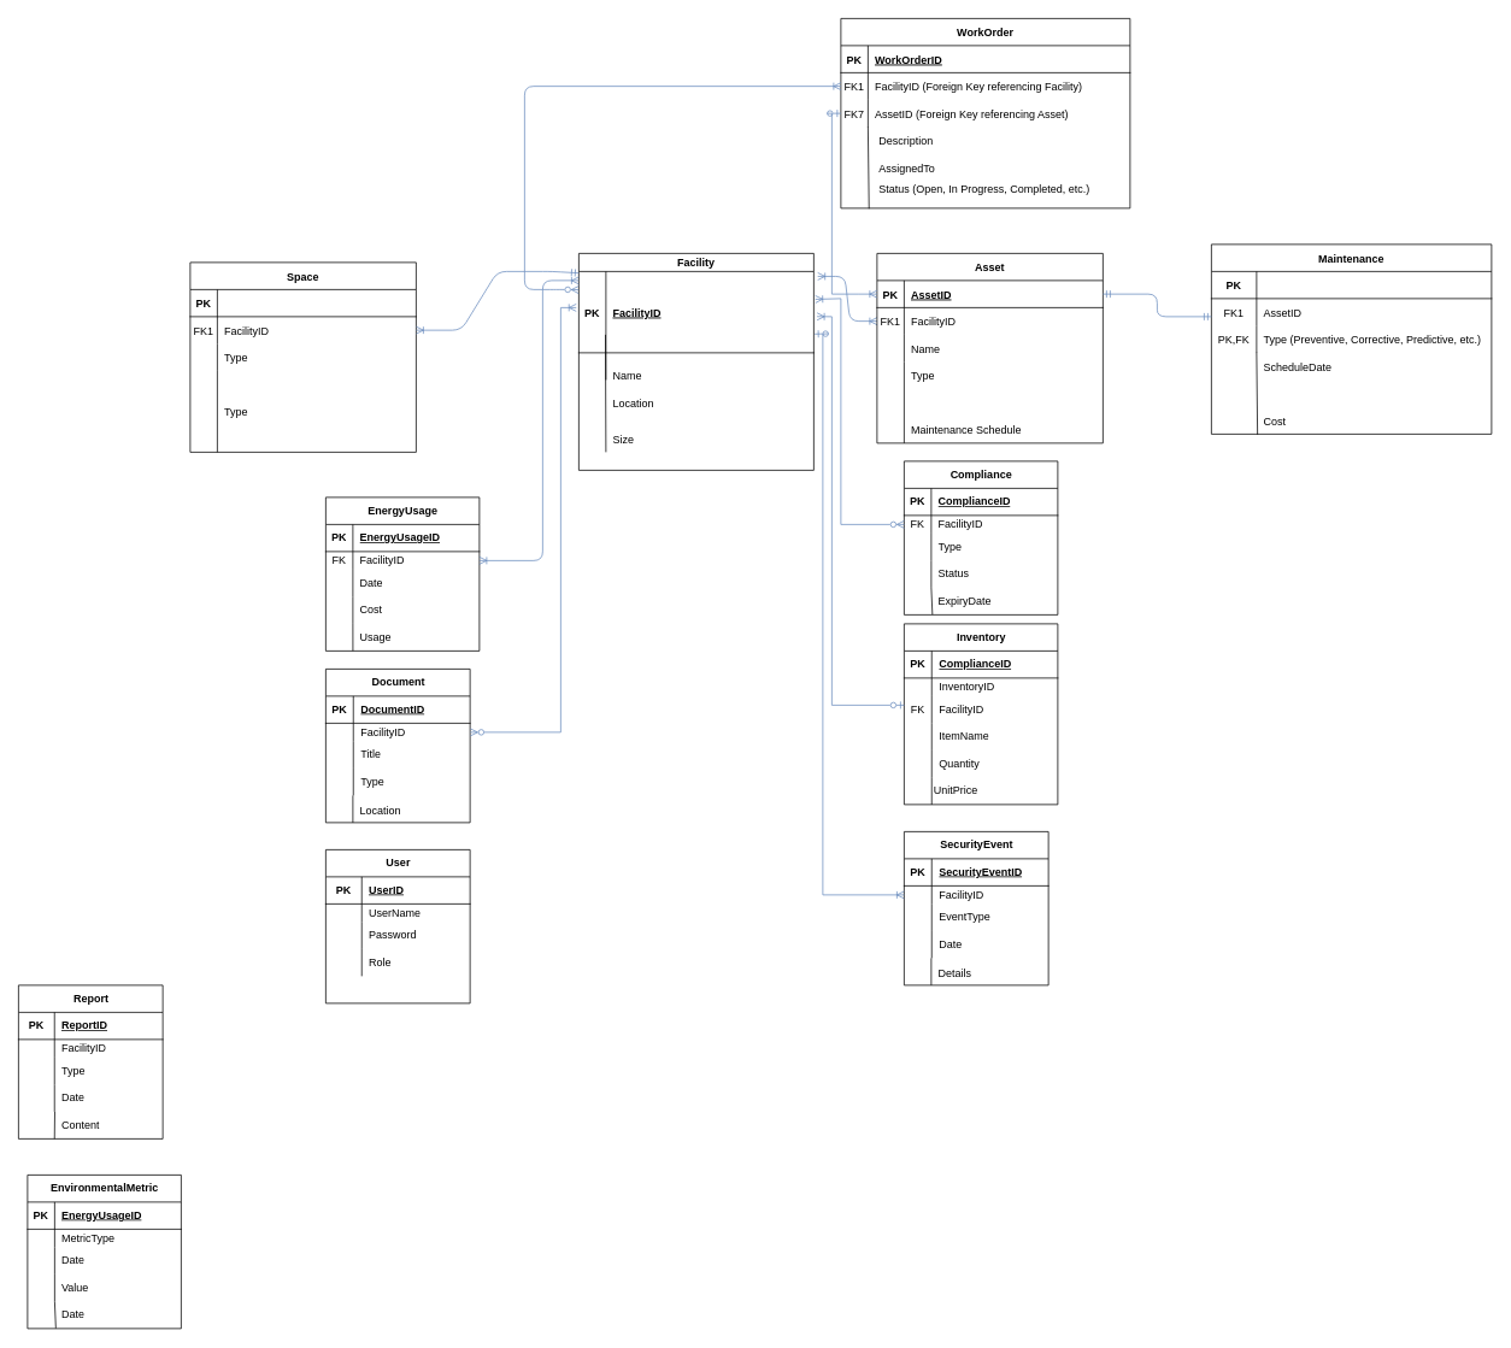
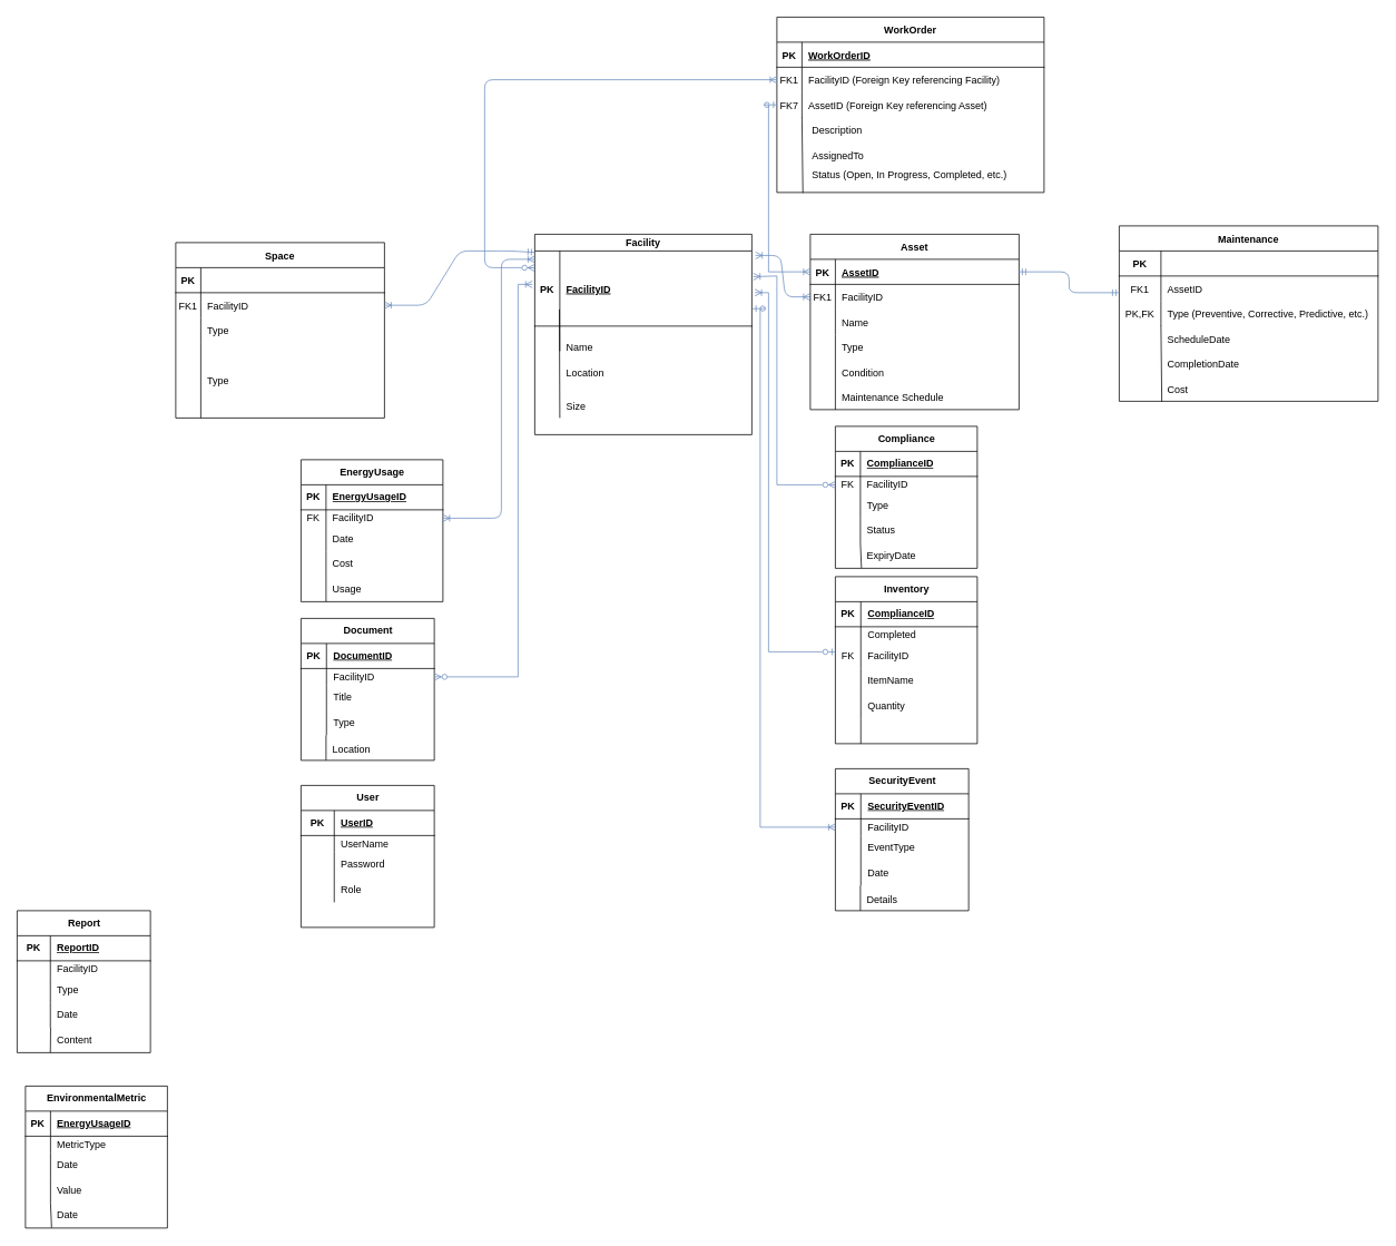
+ <mxCell id="45" value="CompletionDate" style="shape=partialRectangle;overflow=hidden;connectable=0;fillColor=none;top=0;left=0;bottom=0;right=0;align=left;spacingLeft=6;" parent="43" vertex="1"><mxGeometry x="30" width="220" height="30" as="geometry"><mxRectangle width="220" height="30" as="alternateBounds" /></mxGeometry></mxCell>
+ <mxCell id="25" value="Condition" style="shape=partialRectangle;overflow=hidden;connectable=0;fillColor=none;top=0;left=0;bottom=0;right=0;align=left;spacingLeft=6;" parent="1" vertex="1"><mxGeometry x="1000" y="430" width="220" height="30" as="geometry"><mxRectangle width="220" height="30" as="alternateBounds" /></mxGeometry></mxCell>
- <mxCell id="111" value="InventoryID " style="shape=partialRectangle;connectable=0;fillColor=none;top=0;left=0;bottom=0;right=0;align=left;spacingLeft=6;overflow=hidden;whiteSpace=wrap;html=1;" parent="109" vertex="1"><mxGeometry x="30.5" width="139.5" height="20" as="geometry"><mxRectangle width="139.5" height="20" as="alternateBounds" /></mxGeometry></mxCell>
+ <mxCell id="111" value="Completed " style="shape=partialRectangle;connectable=0;fillColor=none;top=0;left=0;bottom=0;right=0;align=left;spacingLeft=6;overflow=hidden;whiteSpace=wrap;html=1;" parent="109" vertex="1"><mxGeometry x="30.5" width="139.5" height="20" as="geometry"><mxRectangle width="139.5" height="20" as="alternateBounds" /></mxGeometry></mxCell>
- <mxCell id="123" value="UnitPrice" style="shape=partialRectangle;connectable=0;fillColor=none;top=0;left=0;bottom=0;right=0;align=left;spacingLeft=6;overflow=hidden;whiteSpace=wrap;html=1;" parent="104" vertex="1"><mxGeometry x="25" y="170" width="131" height="30" as="geometry"><mxRectangle width="151" height="30" as="alternateBounds" /></mxGeometry></mxCell>
